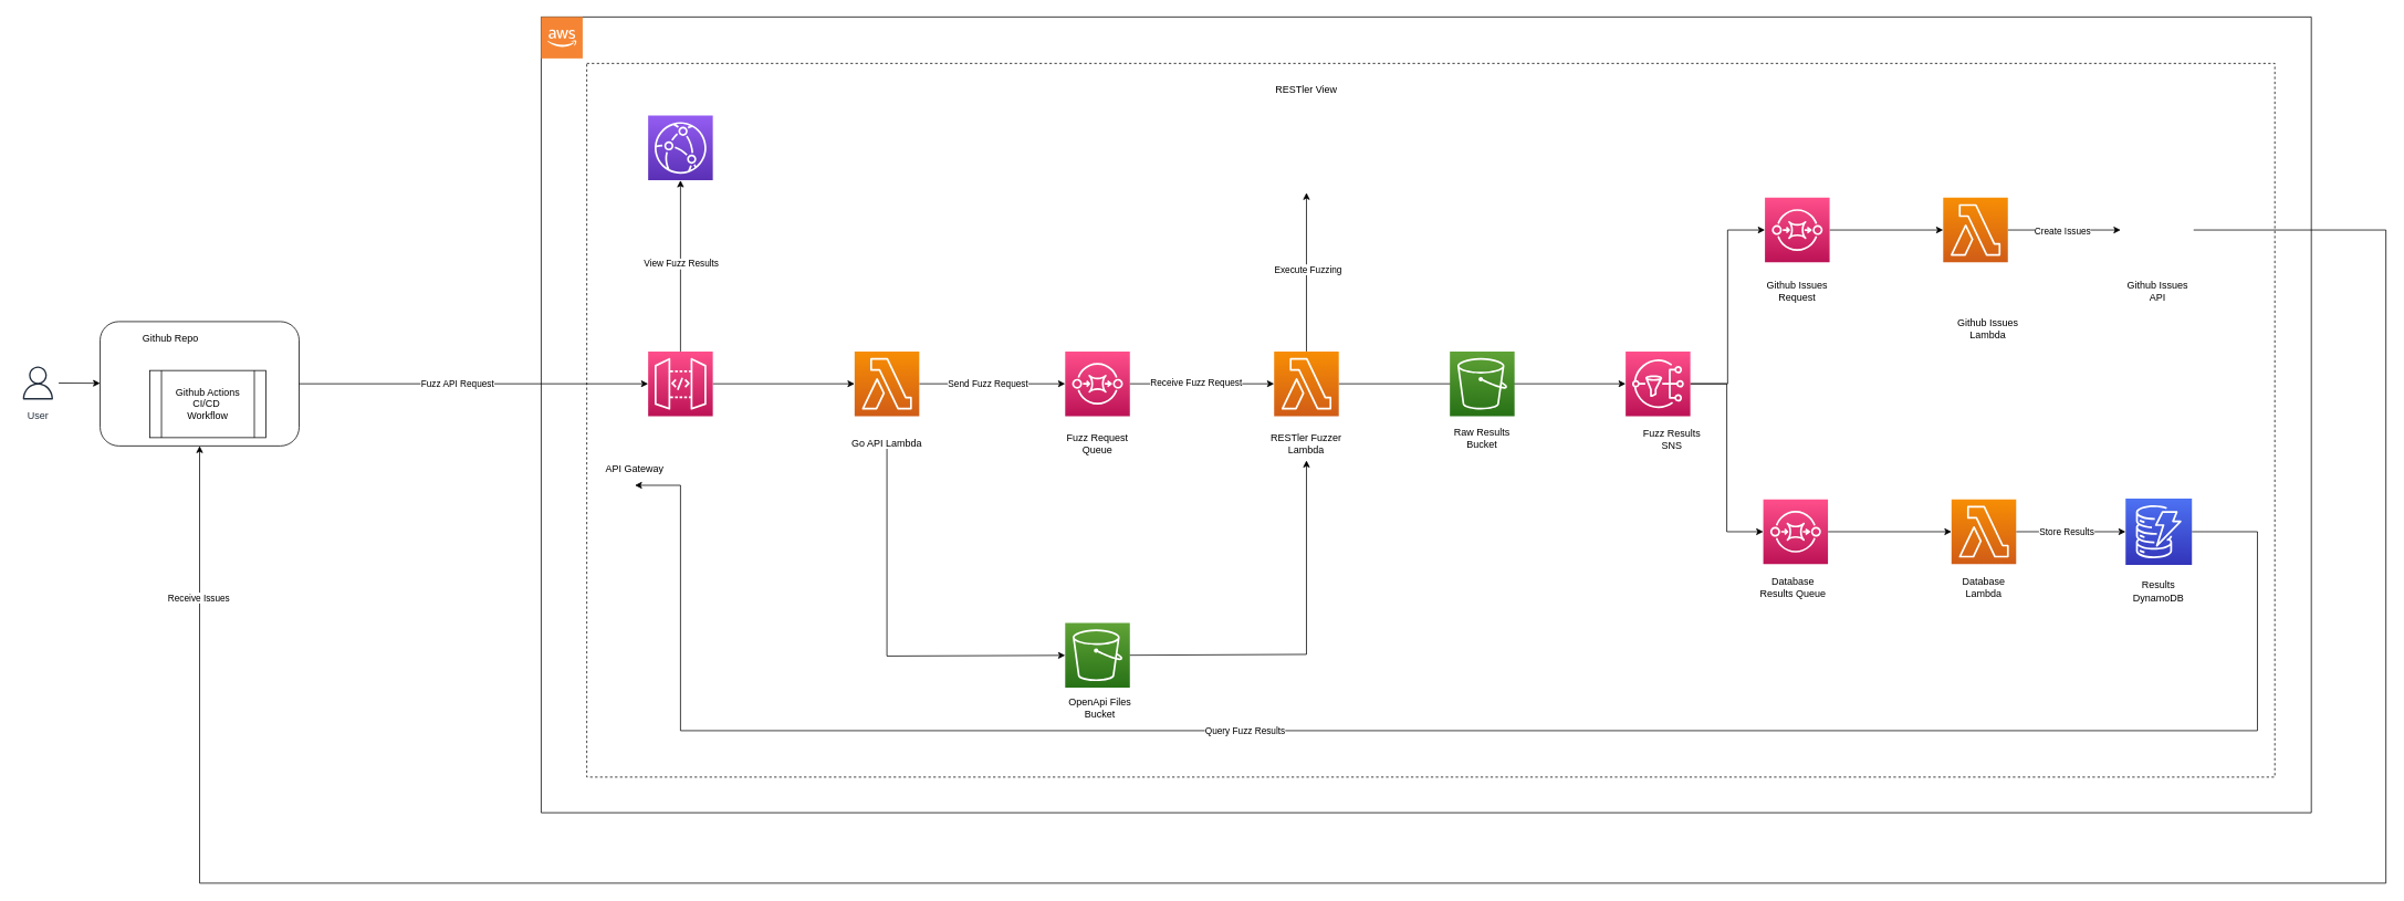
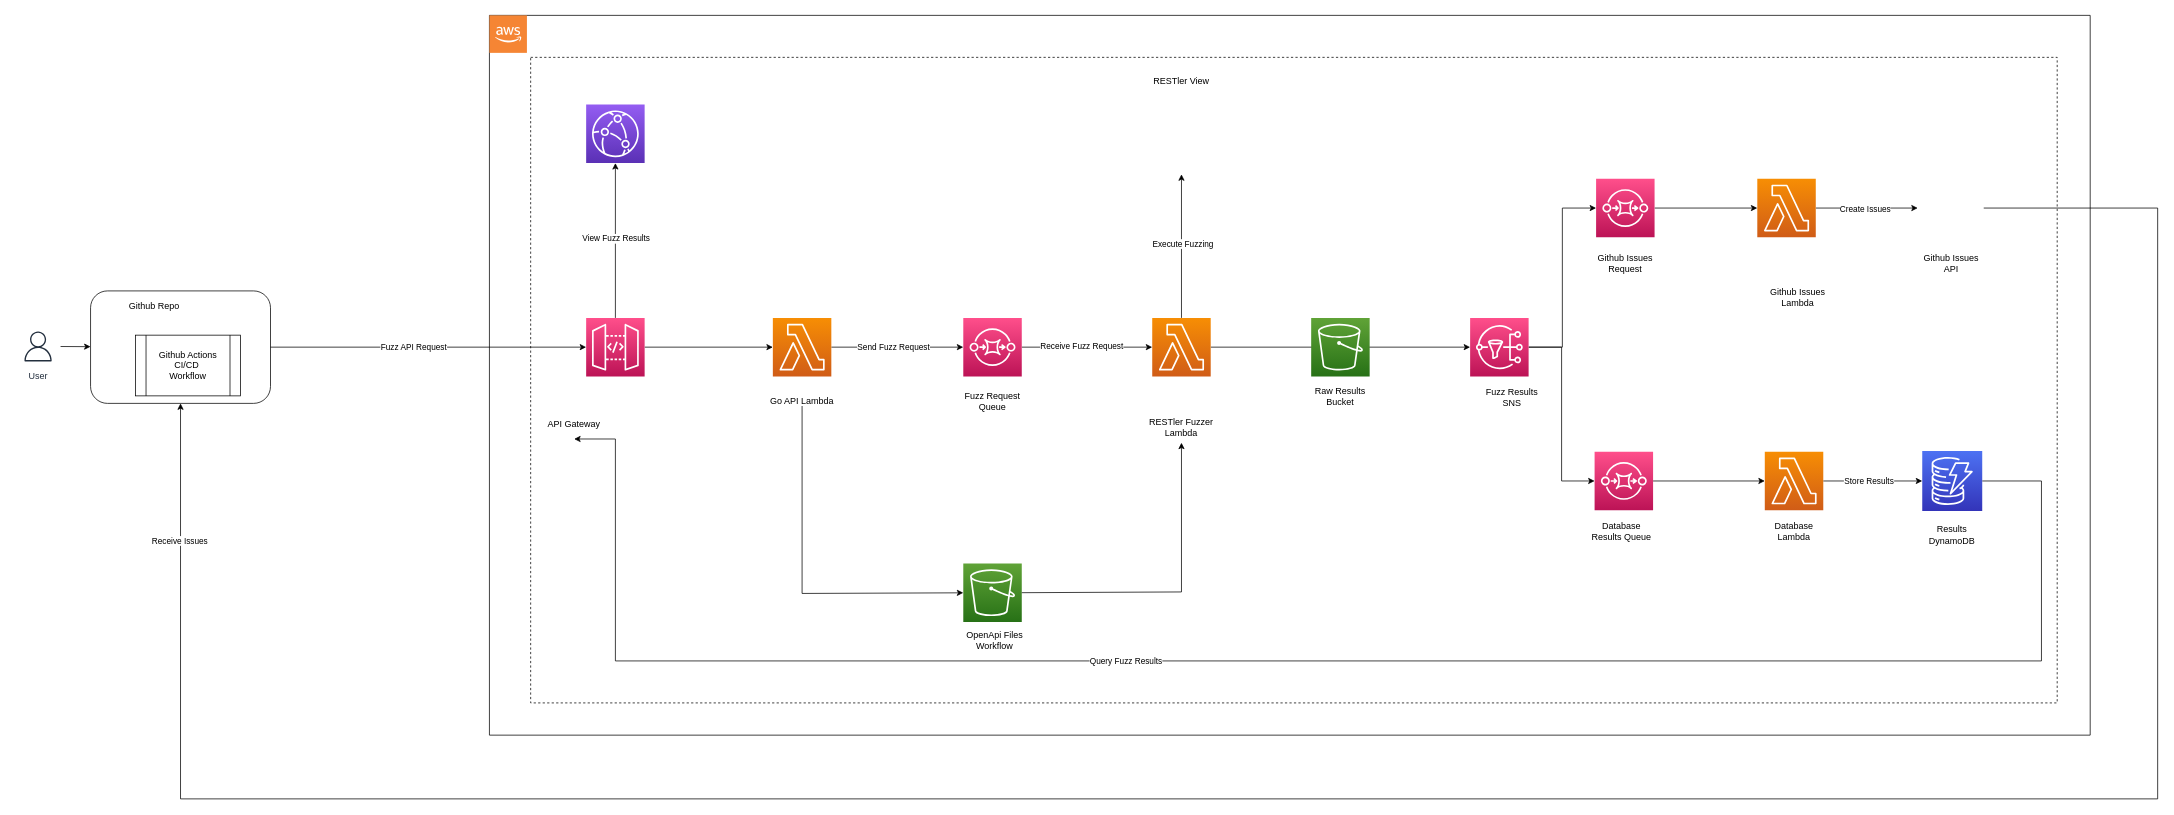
- <mxCell id="6" value="User" style="sketch=0;outlineConnect=0;fontColor=#232F3E;gradientColor=none;strokeColor=#232F3E;fillColor=#ffffff;dashed=0;verticalLabelPosition=bottom;verticalAlign=top;align=center;html=1;fontSize=12;fontStyle=0;aspect=fixed;shape=mxgraph.aws4.resourceIcon;resIcon=mxgraph.aws4.user;" parent="1" vertex="1"><mxGeometry x="20" y="436.5" width="50" height="50" as="geometry" /></mxCell>
+ <mxCell id="6" value="User" style="sketch=0;outlineConnect=0;fontColor=#232F3E;gradientColor=none;strokeColor=#232F3E;fillColor=#ffffff;dashed=0;verticalLabelPosition=bottom;verticalAlign=top;align=center;html=1;fontSize=12;fontStyle=0;aspect=fixed;shape=mxgraph.aws4.resourceIcon;resIcon=mxgraph.aws4.user;" parent="1" vertex="1"><mxGeometry x="20" y="436.5" width="60" height="50" as="geometry" /></mxCell>
- <mxCell id="56" value="RESTler Fuzzer Lambda" style="text;html=1;strokeColor=none;fillColor=none;align=center;verticalAlign=middle;whiteSpace=wrap;rounded=0;" parent="1" vertex="1"><mxGeometry x="1530.25" y="515" width="89.5" height="40" as="geometry" /></mxCell>
+ <mxCell id="56" value="RESTler Fuzzer Lambda" style="text;html=1;strokeColor=none;fillColor=none;align=center;verticalAlign=middle;whiteSpace=wrap;rounded=0;" parent="1" vertex="1"><mxGeometry x="1530.25" y="550" width="89.5" height="40" as="geometry" /></mxCell>
- <mxCell id="65" value="OpenApi Files Bucket" style="text;html=1;strokeColor=none;fillColor=none;align=center;verticalAlign=middle;whiteSpace=wrap;rounded=0;" vertex="1" parent="1"><mxGeometry x="1281" y="834" width="89.5" height="40" as="geometry" /></mxCell>
+ <mxCell id="65" value="OpenApi Files Workflow" style="text;html=1;strokeColor=none;fillColor=none;align=center;verticalAlign=middle;whiteSpace=wrap;rounded=0;" vertex="1" parent="1"><mxGeometry x="1281" y="834" width="89.5" height="40" as="geometry" /></mxCell>
